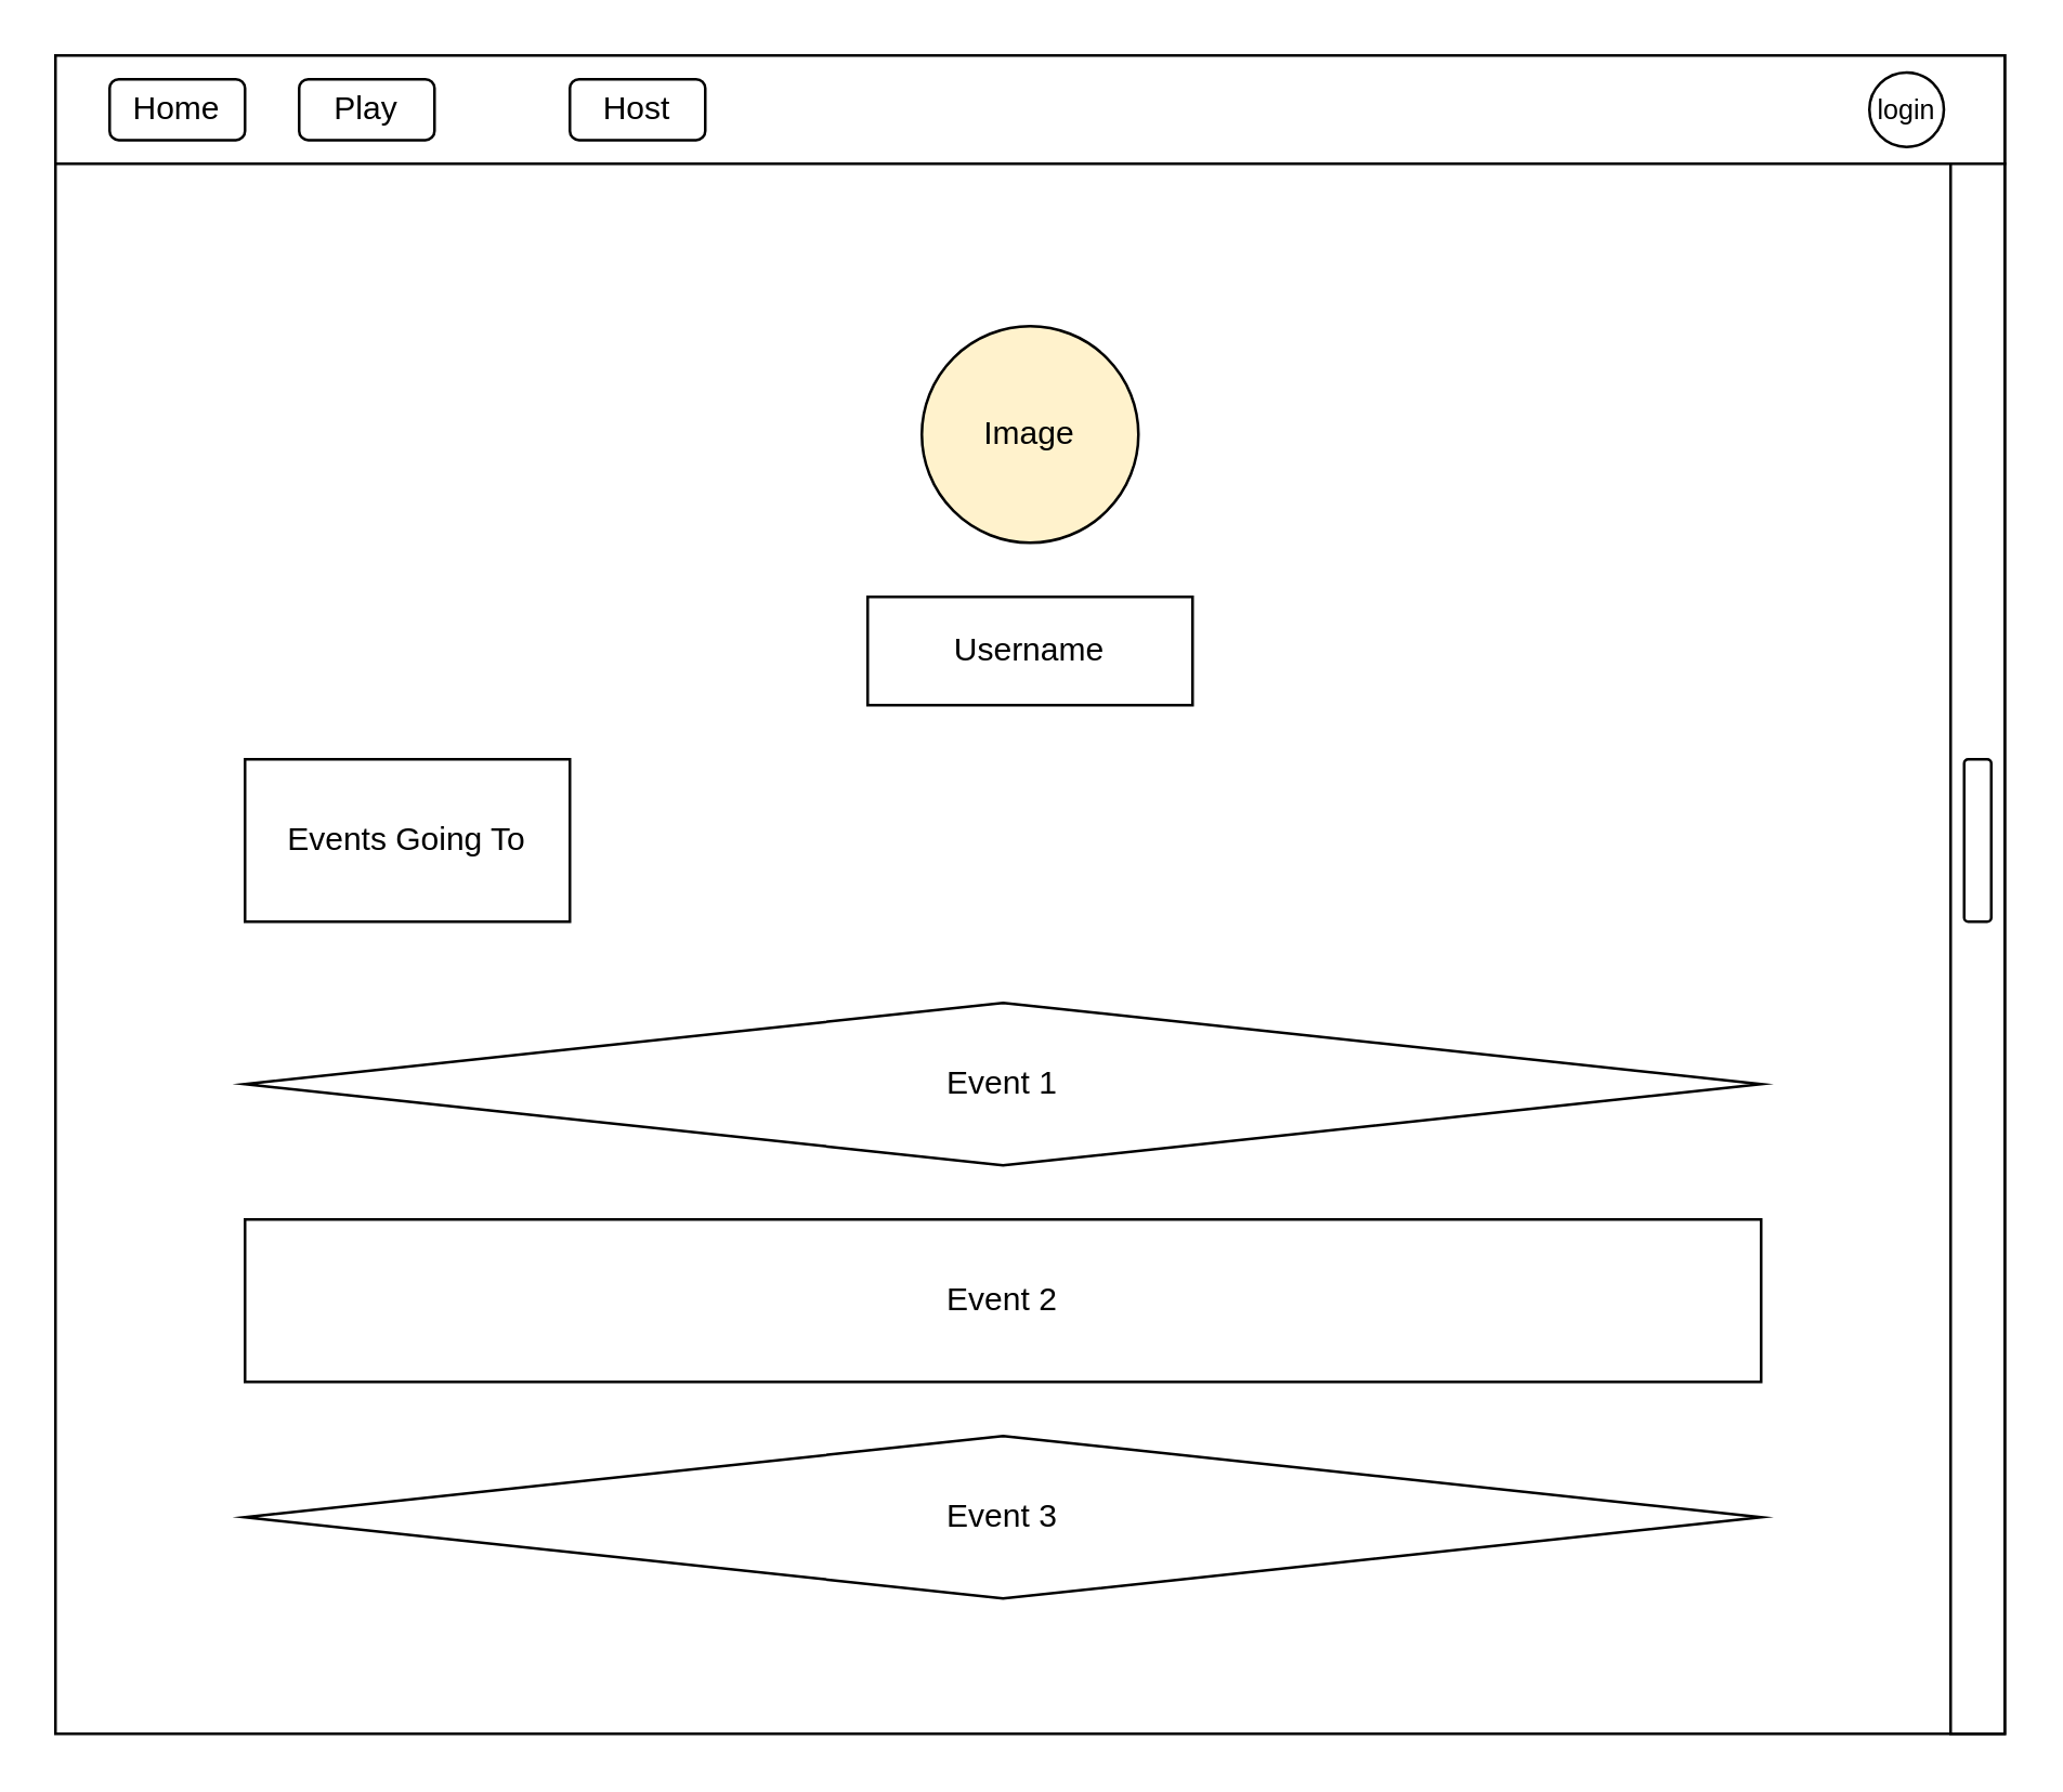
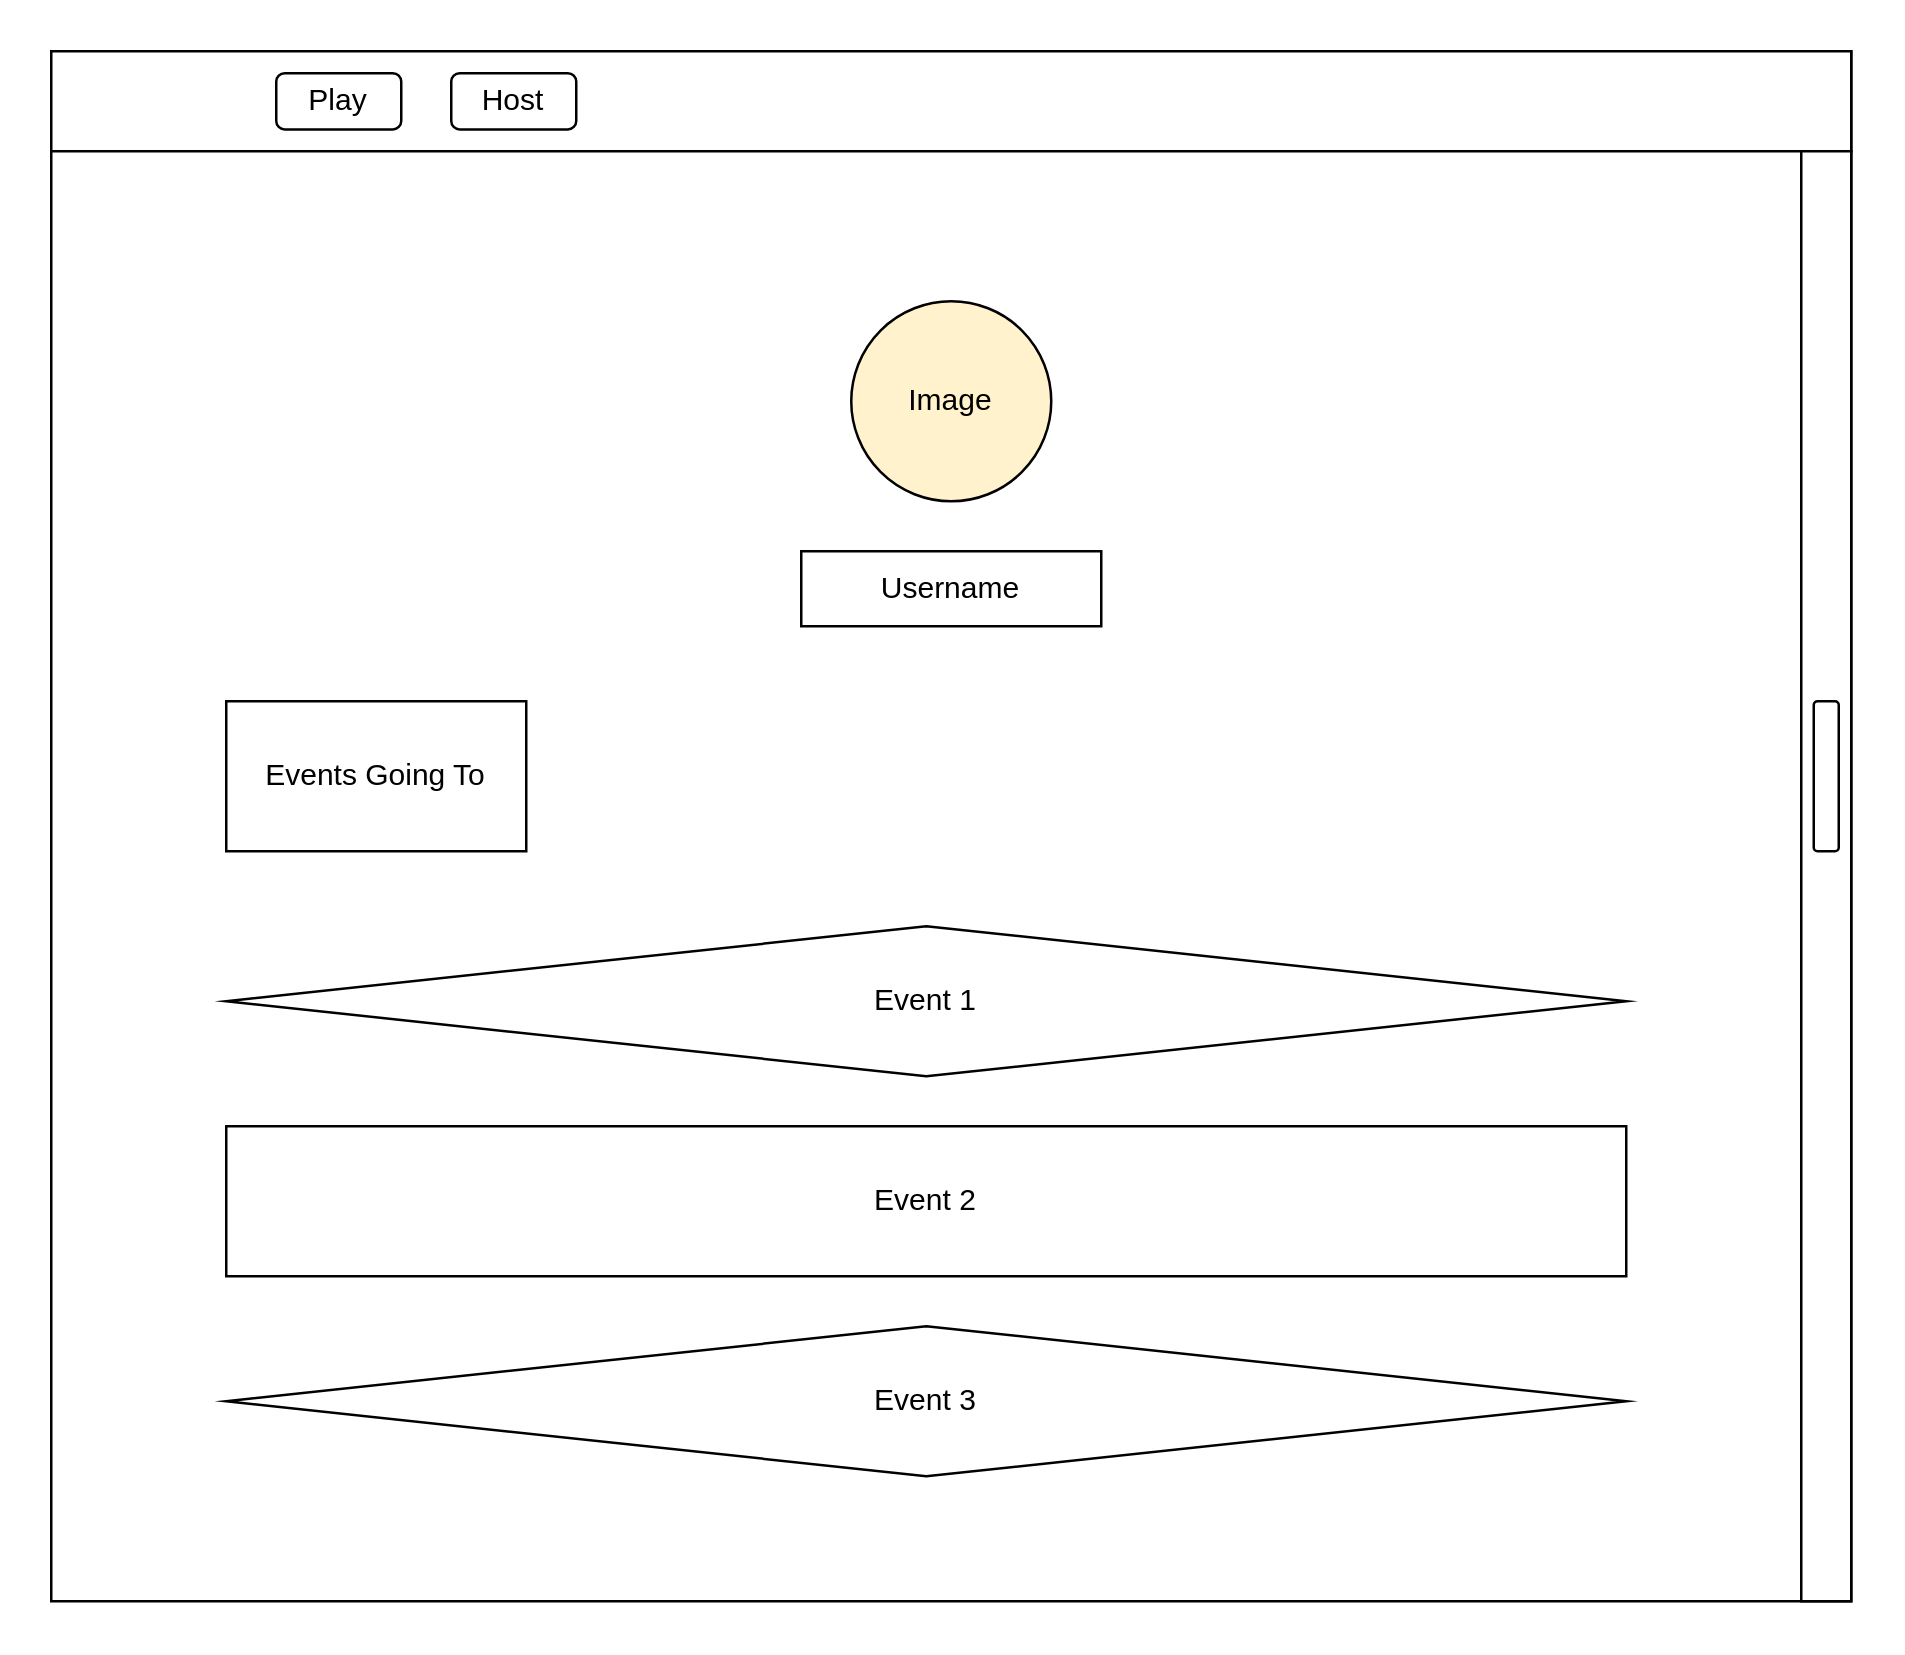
- <mxCell id="5" value="Home" style="rounded=1;whiteSpace=wrap;html=1;" parent="1" vertex="1"><mxGeometry x="40" y="28.75" width="50" height="22.5" as="geometry" /></mxCell>
- <mxCell id="7" value="Host" style="rounded=1;whiteSpace=wrap;html=1;" parent="1" vertex="1"><mxGeometry x="210" y="28.75" width="50" height="22.5" as="geometry" /></mxCell>
+ <mxCell id="7" value="Host" style="rounded=1;whiteSpace=wrap;html=1;" parent="1" vertex="1"><mxGeometry x="180" y="28.75" width="50" height="22.5" as="geometry" /></mxCell>
- <mxCell id="4" value="&lt;span style=&quot;font-size: 10px;&quot;&gt;login&lt;/span&gt;" style="ellipse;whiteSpace=wrap;html=1;aspect=fixed;" parent="1" vertex="1"><mxGeometry x="690" y="26.25" width="27.5" height="27.5" as="geometry" /></mxCell>
- <mxCell id="11" value="Username" style="rounded=0;whiteSpace=wrap;html=1;" vertex="1" parent="1"><mxGeometry x="320" y="220" width="120" height="40" as="geometry" /></mxCell>
+ <mxCell id="11" value="Username" style="rounded=0;whiteSpace=wrap;html=1;" vertex="1" parent="1"><mxGeometry x="320" y="220" width="120" height="30" as="geometry" /></mxCell>
